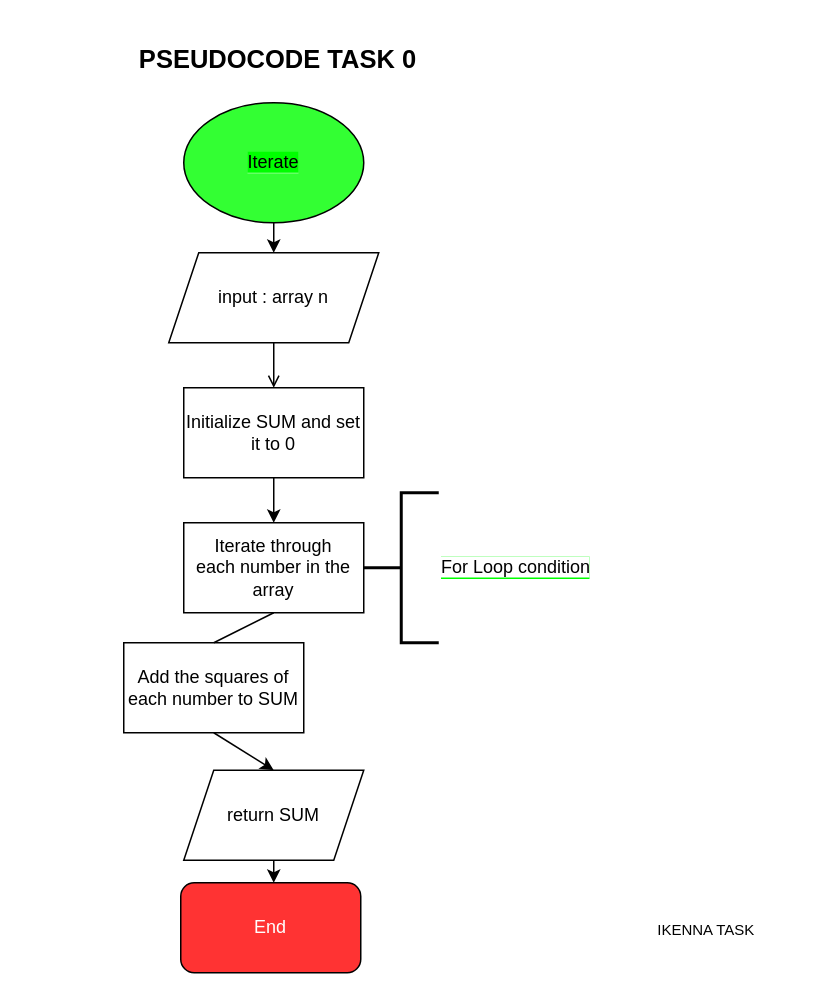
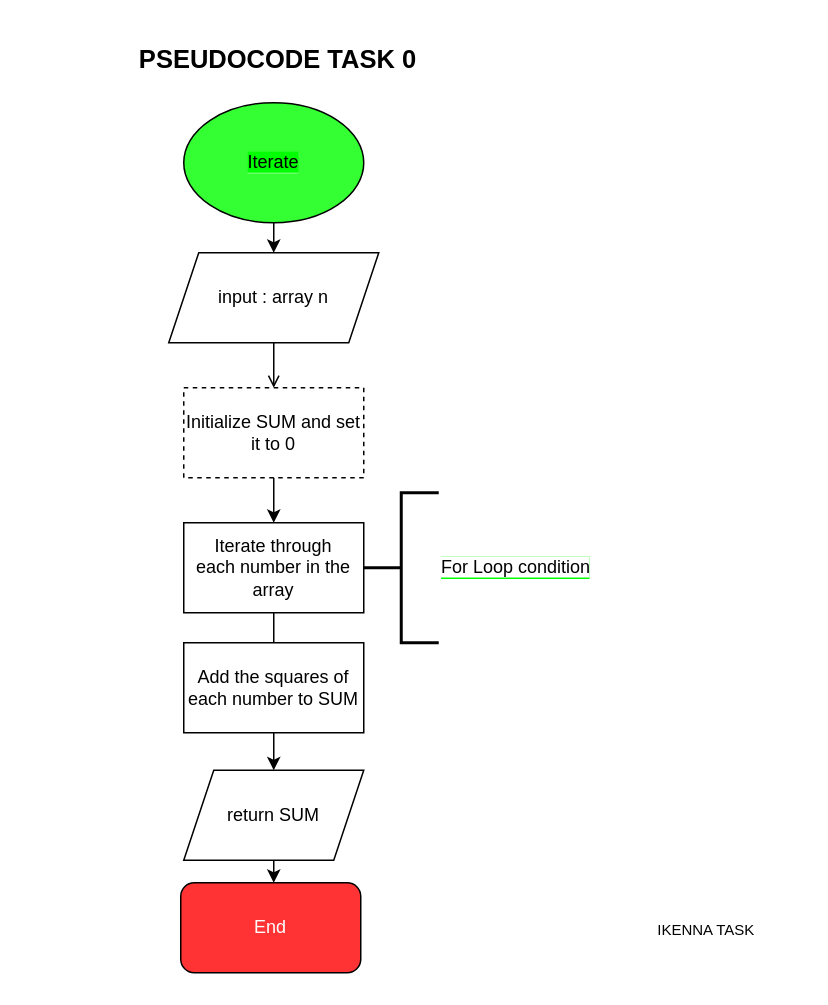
- <mxCell id="5" value="Initialize SUM and set it to 0" style="rounded=0;whiteSpace=wrap;html=1;" vertex="1" parent="1"><mxGeometry x="122" y="258" width="120" height="60" as="geometry" /></mxCell>
+ <mxCell id="5" value="Initialize SUM and set it to 0" style="rounded=0;whiteSpace=wrap;html=1;dashed=1;" vertex="1" parent="1"><mxGeometry x="122" y="258" width="120" height="60" as="geometry" /></mxCell>
- <mxCell id="11" value="Add the squares of each number to SUM" style="rounded=0;whiteSpace=wrap;html=1;" vertex="1" parent="1"><mxGeometry x="82" y="428" width="120" height="60" as="geometry" /></mxCell>
+ <mxCell id="11" value="Add the squares of each number to SUM" style="rounded=0;whiteSpace=wrap;html=1;" vertex="1" parent="1"><mxGeometry x="122" y="428" width="120" height="60" as="geometry" /></mxCell>
